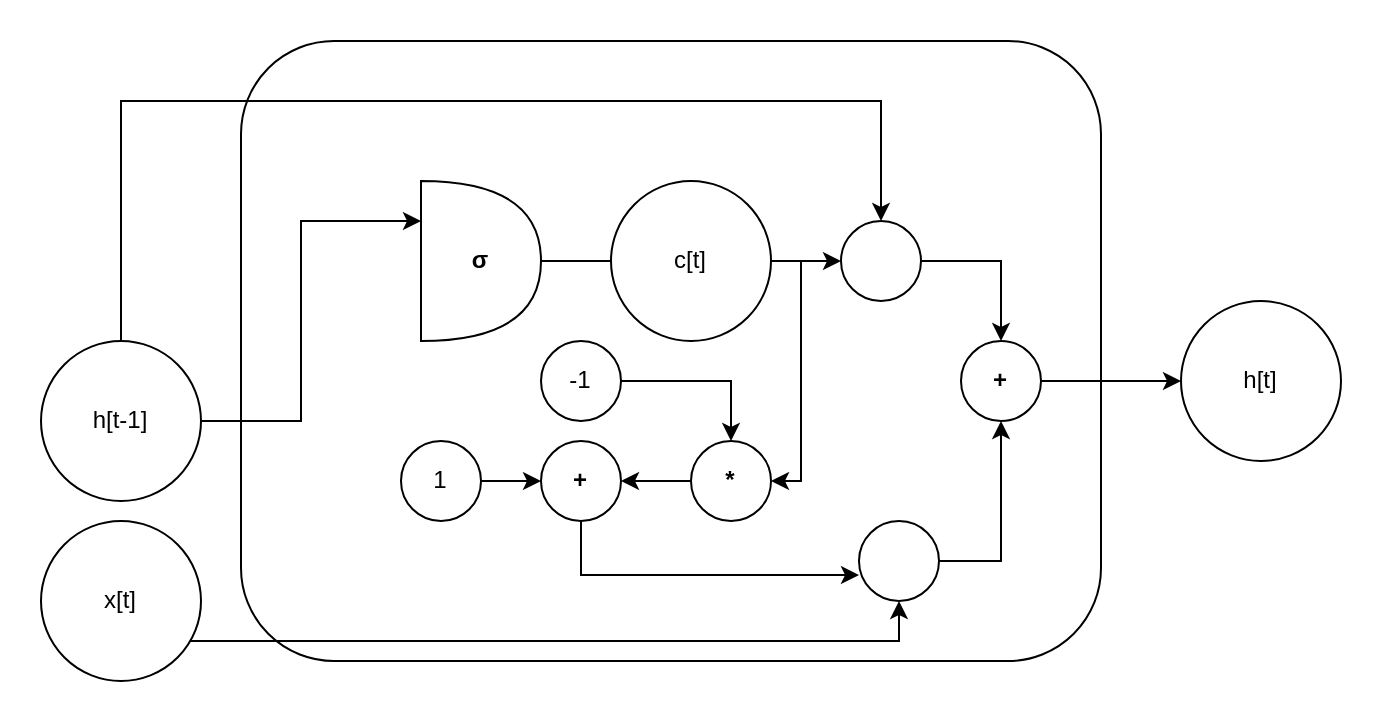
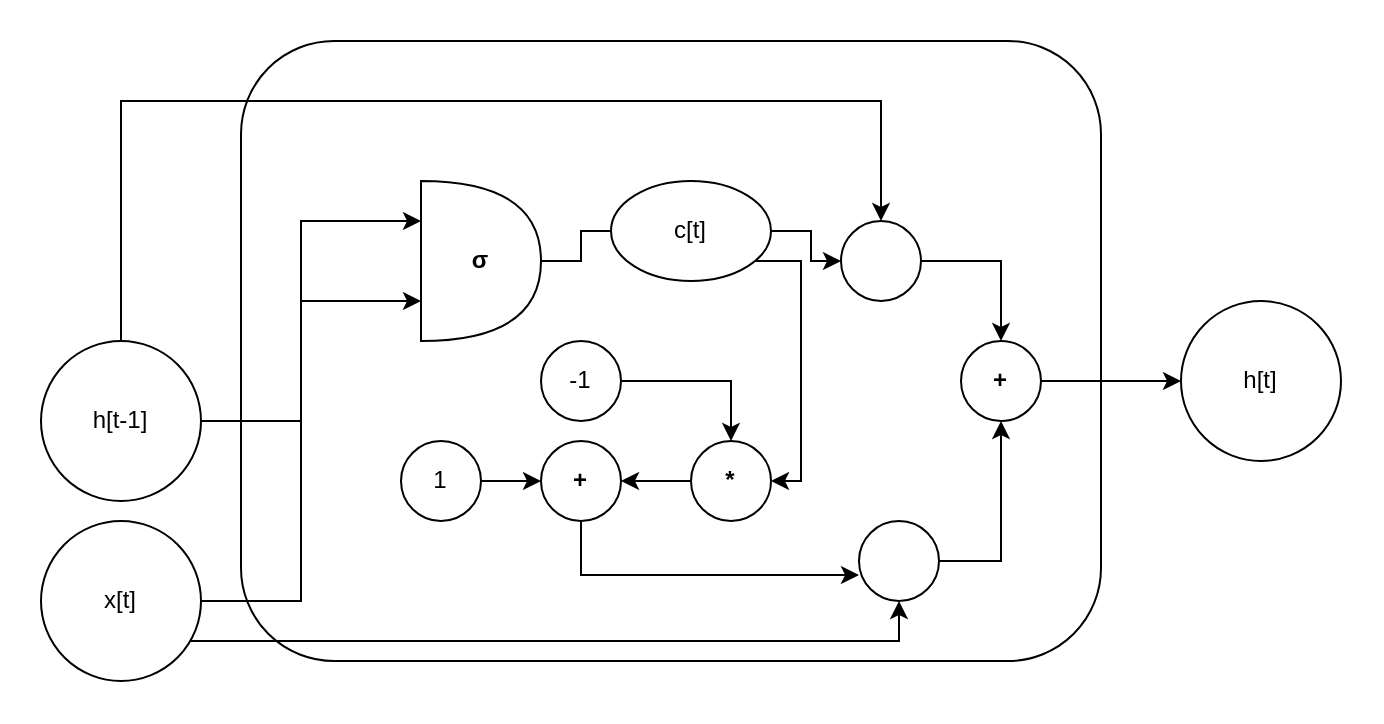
- <mxCell id="13" value="c[t]" style="ellipse;whiteSpace=wrap;html=1;aspect=fixed;fillColor=none;" vertex="1" parent="1"><mxGeometry x="305" y="90" width="80" height="80" as="geometry" /></mxCell>
+ <mxCell id="13" value="c[t]" style="ellipse;whiteSpace=wrap;html=1;aspect=fixed;fillColor=none;" vertex="1" parent="1"><mxGeometry x="305" y="90" width="80" height="50" as="geometry" /></mxCell>
+ <mxCell id="6" style="edgeStyle=orthogonalEdgeStyle;rounded=0;orthogonalLoop=1;jettySize=auto;html=1;entryX=0;entryY=0.75;entryDx=0;entryDy=0;entryPerimeter=0;" edge="1" parent="1" source="8" target="10"><mxGeometry relative="1" as="geometry"><Array as="points"><mxPoint x="150" y="300" /><mxPoint x="150" y="150" /></Array></mxGeometry></mxCell>
